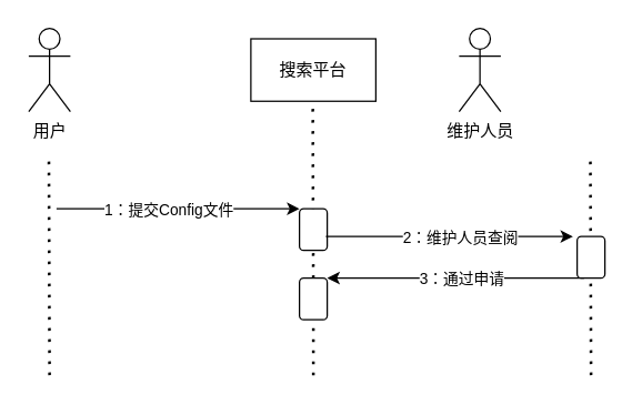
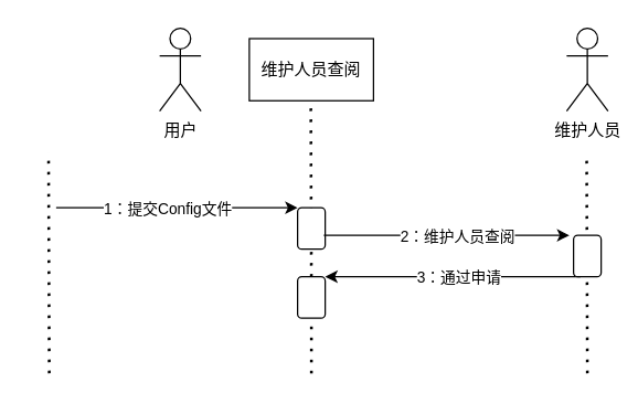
- <mxCell id="2" value="用户" style="shape=umlActor;verticalLabelPosition=bottom;verticalAlign=top;html=1;outlineConnect=0;" parent="1" vertex="1"><mxGeometry x="20" y="20" width="30" height="60" as="geometry" /></mxCell>
+ <mxCell id="2" value="用户" style="shape=umlActor;verticalLabelPosition=bottom;verticalAlign=top;html=1;outlineConnect=0;" parent="1" vertex="1"><mxGeometry x="115" y="20" width="30" height="60" as="geometry" /></mxCell>
- <mxCell id="4" value="搜索平台" style="rounded=0;whiteSpace=wrap;html=1;" parent="1" vertex="1"><mxGeometry x="180" y="27.5" width="90" height="45" as="geometry" /></mxCell>
+ <mxCell id="4" value="维护人员查阅" style="rounded=0;whiteSpace=wrap;html=1;" parent="1" vertex="1"><mxGeometry x="180" y="27.5" width="90" height="45" as="geometry" /></mxCell>
- <mxCell id="15" value="维护人员" style="shape=umlActor;verticalLabelPosition=bottom;verticalAlign=top;html=1;outlineConnect=0;" parent="1" vertex="1"><mxGeometry x="330" y="20" width="30" height="60" as="geometry" /></mxCell>
+ <mxCell id="15" value="维护人员" style="shape=umlActor;verticalLabelPosition=bottom;verticalAlign=top;html=1;outlineConnect=0;" parent="1" vertex="1"><mxGeometry x="410" y="20" width="30" height="60" as="geometry" /></mxCell>
